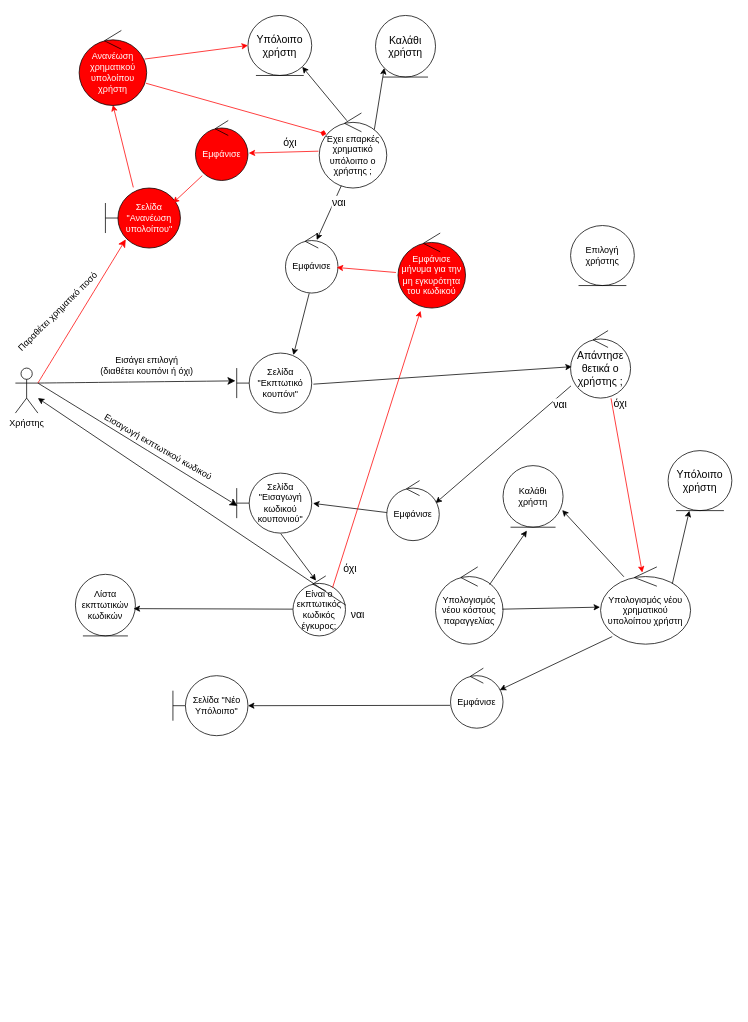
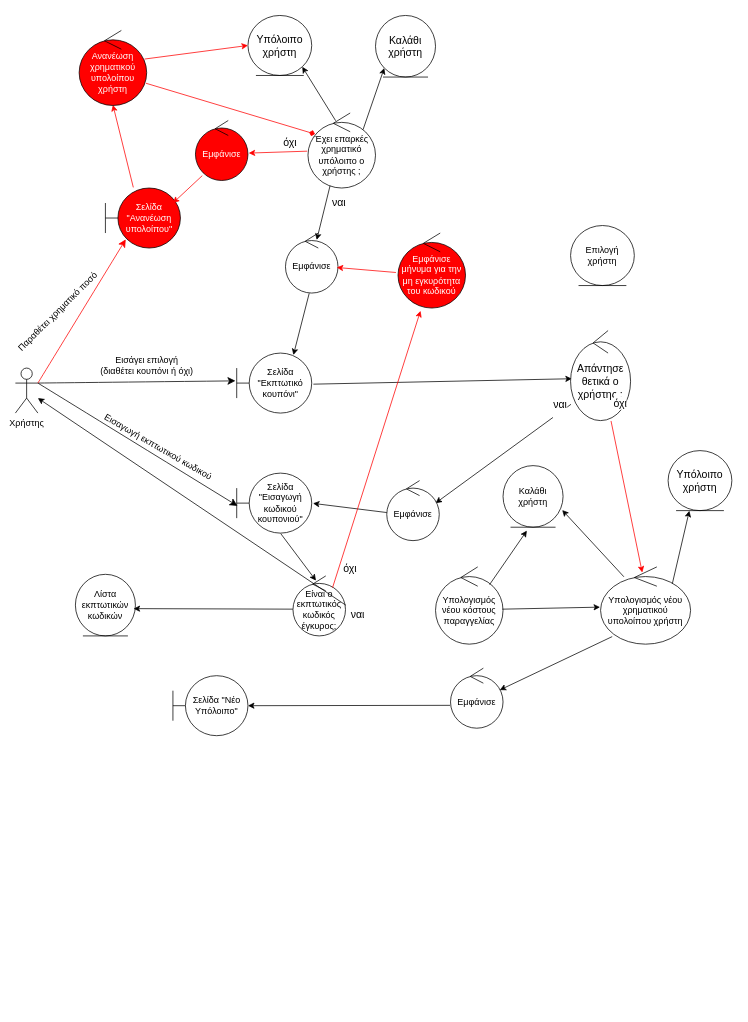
- <mxCell id="3" value="&lt;font&gt;Έχει επαρκές χρηματικό υπόλοιπο ο χρήστης ;&lt;/font&gt;" style="ellipse;shape=umlControl;whiteSpace=wrap;html=1;strokeColor=#000000;fontColor=#000000;" vertex="1" parent="1"><mxGeometry x="425" y="150" width="90" height="100" as="geometry" /></mxCell>
+ <mxCell id="3" value="&lt;font&gt;Έχει επαρκές χρηματικό υπόλοιπο ο χρήστης ;&lt;/font&gt;" style="ellipse;shape=umlControl;whiteSpace=wrap;html=1;strokeColor=#000000;fontColor=#000000;" vertex="1" parent="1"><mxGeometry x="410" y="150" width="90" height="100" as="geometry" /></mxCell>
- <mxCell id="13" value="&lt;font&gt;Επιλογή χρήστης&lt;/font&gt;" style="ellipse;shape=umlEntity;whiteSpace=wrap;html=1;strokeColor=#000000;fontColor=#000000;" vertex="1" parent="1"><mxGeometry x="760" y="300" width="85" height="80" as="geometry" /></mxCell>
+ <mxCell id="13" value="&lt;font&gt;Επιλογή χρήστη&lt;/font&gt;" style="ellipse;shape=umlEntity;whiteSpace=wrap;html=1;strokeColor=#000000;fontColor=#000000;" vertex="1" parent="1"><mxGeometry x="760" y="300" width="85" height="80" as="geometry" /></mxCell>
- <mxCell id="12" value="&lt;font style=&quot;font-size: 14px;&quot;&gt;Απάντησε θετικά ο χρήστης ;&lt;/font&gt;" style="ellipse;shape=umlControl;whiteSpace=wrap;html=1;strokeColor=#000000;fontColor=#000000;fontSize=14;" vertex="1" parent="1"><mxGeometry x="760" y="440" width="80" height="90" as="geometry" /></mxCell>
+ <mxCell id="12" value="&lt;font style=&quot;font-size: 14px;&quot;&gt;Απάντησε θετικά ο χρήστης ;&lt;/font&gt;" style="ellipse;shape=umlControl;whiteSpace=wrap;html=1;strokeColor=#000000;fontColor=#000000;fontSize=14;" vertex="1" parent="1"><mxGeometry x="760" y="440" width="80" height="120" as="geometry" /></mxCell>
